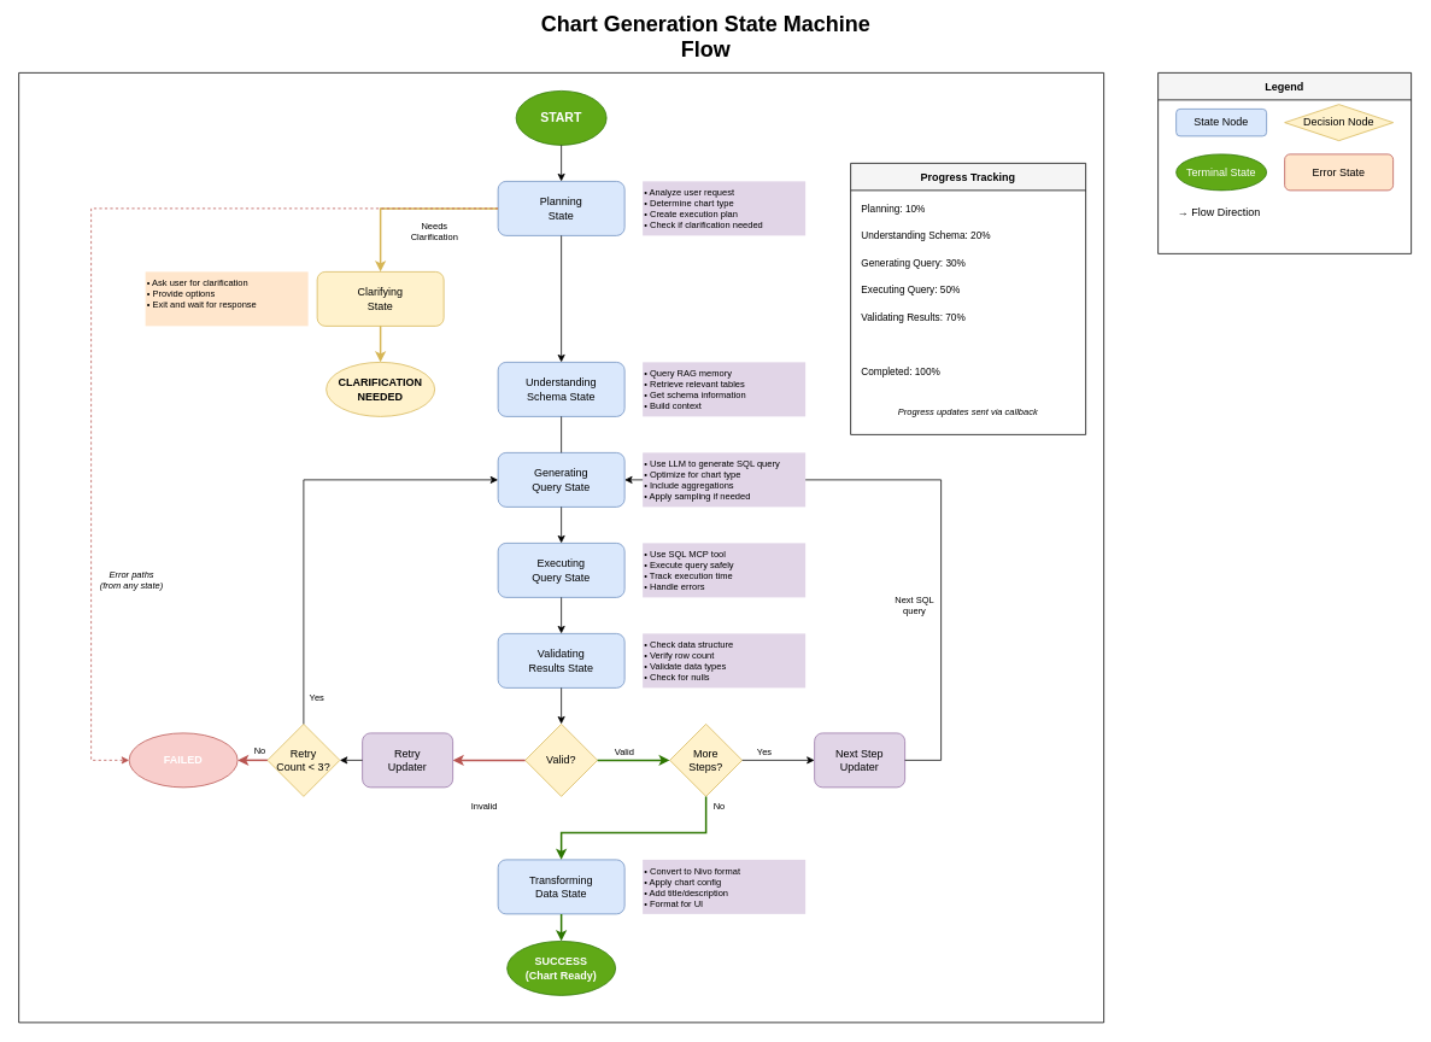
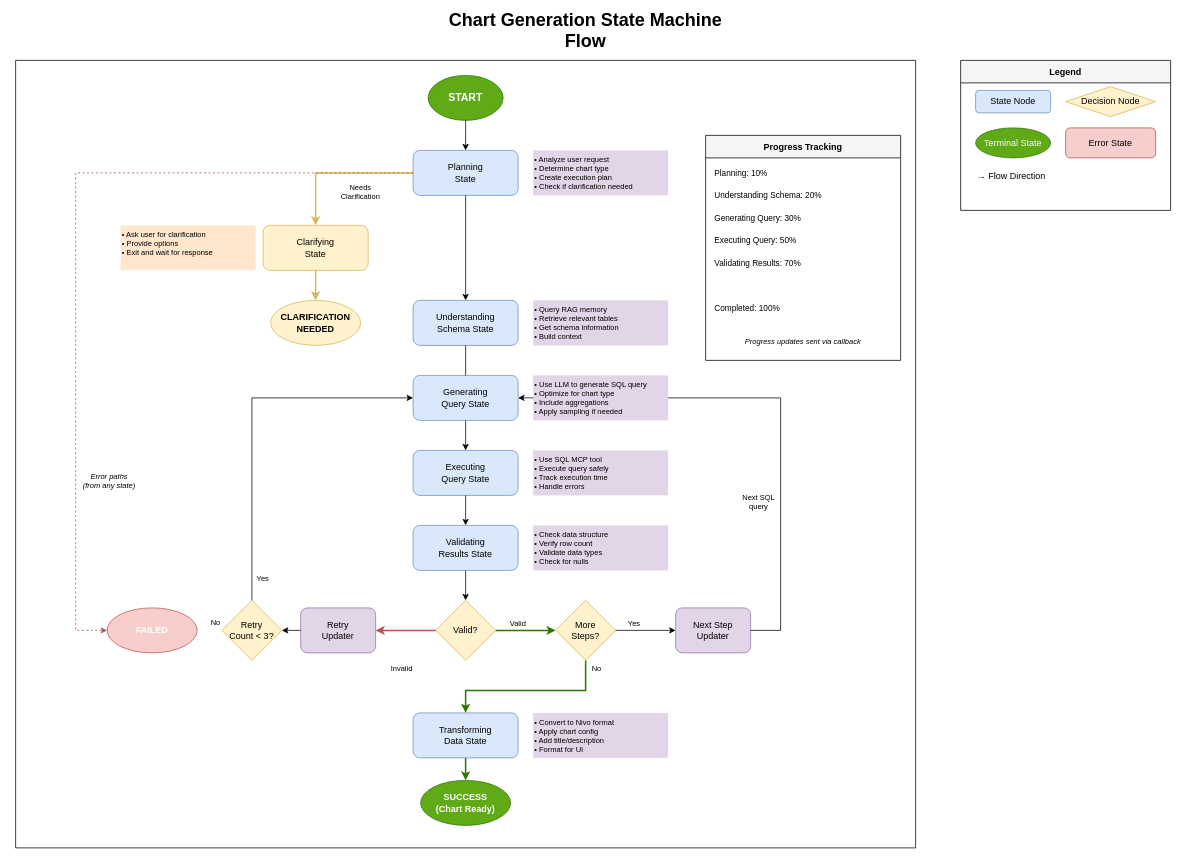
- <mxCell id="7" value="Error State" style="rounded=1;whiteSpace=wrap;html=1;fillColor=#ffe6cc;strokeColor=#b85450;" parent="3" vertex="1"><mxGeometry x="140" y="90" width="120" height="40" as="geometry" /></mxCell>
+ <mxCell id="7" value="Error State" style="rounded=1;whiteSpace=wrap;html=1;fillColor=#f8cecc;strokeColor=#b85450;" parent="3" vertex="1"><mxGeometry x="140" y="90" width="120" height="40" as="geometry" /></mxCell>
- <mxCell id="50" style="edgeStyle=orthogonalEdgeStyle;rounded=0;orthogonalLoop=1;jettySize=auto;html=1;strokeColor=#b85450;strokeWidth=2;" parent="9" source="23" target="30" edge="1"><mxGeometry relative="1" as="geometry"><Array as="points"><mxPoint x="280" y="760" /></Array></mxGeometry></mxCell>
